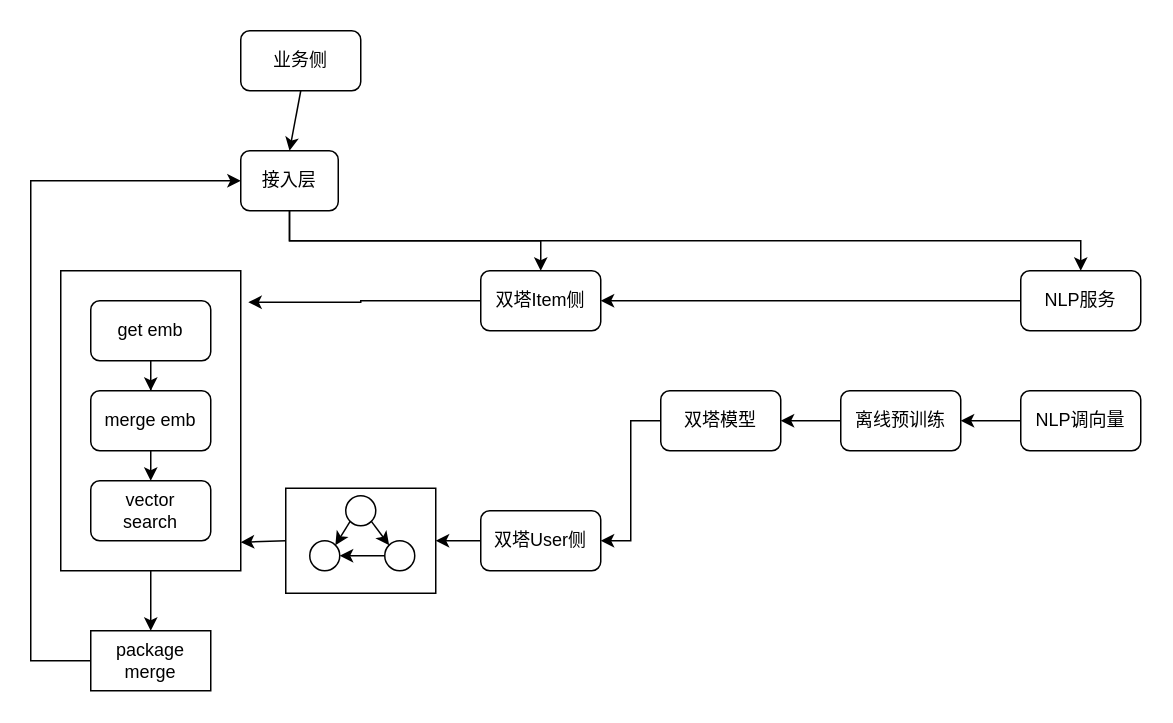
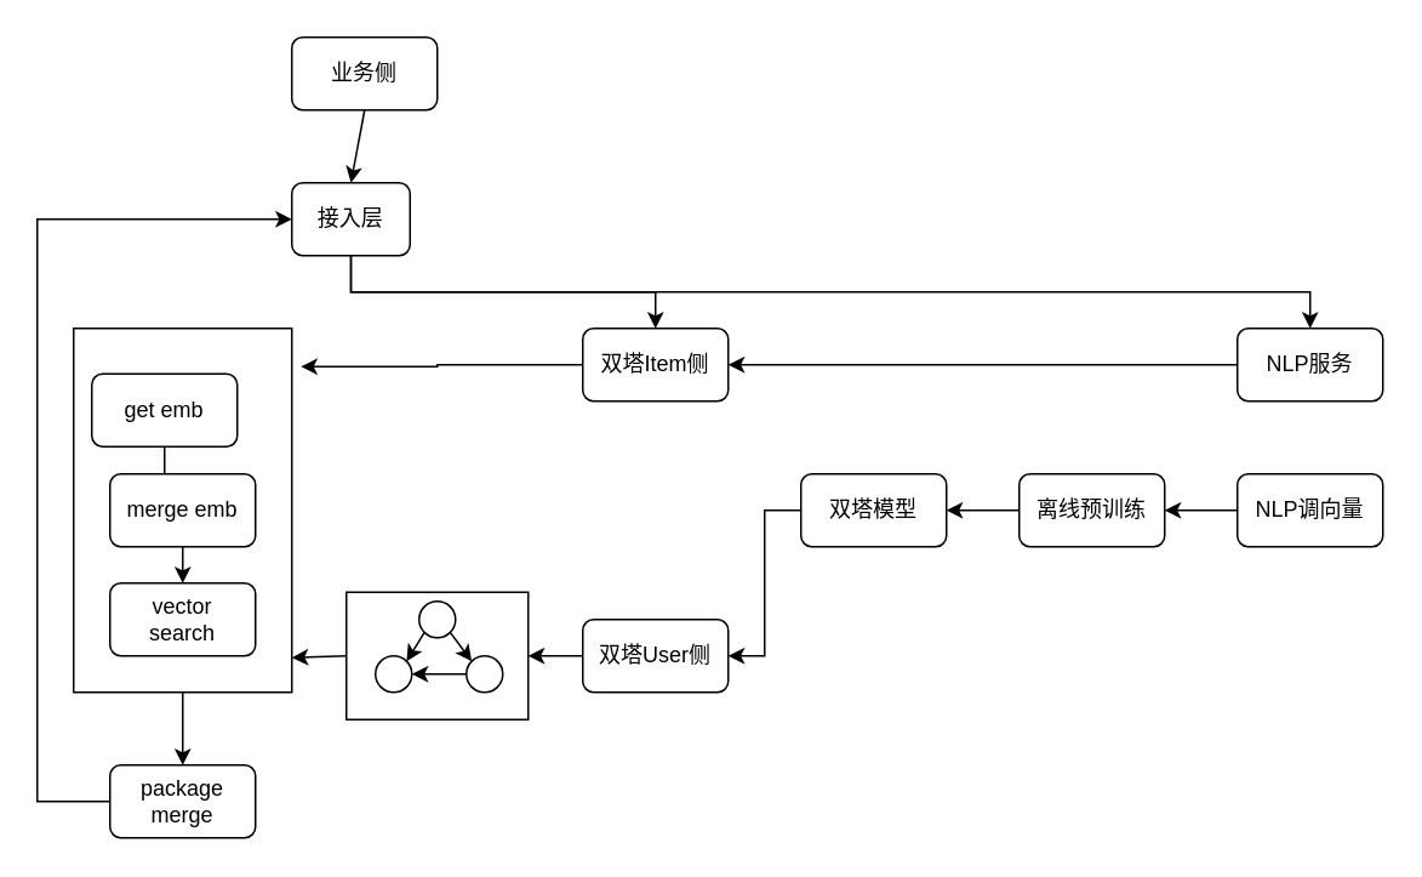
- <mxCell id="22" value="get emb" style="rounded=1;whiteSpace=wrap;html=1;" vertex="1" parent="1"><mxGeometry x="60" y="200" width="80" height="40" as="geometry" /></mxCell>
+ <mxCell id="22" value="get emb" style="rounded=1;whiteSpace=wrap;html=1;" vertex="1" parent="1"><mxGeometry x="50" y="205" width="80" height="40" as="geometry" /></mxCell>
- <mxCell id="35" value="package&lt;br&gt;merge" style="whiteSpace=wrap;html=1;rounded=0;" vertex="1" parent="1"><mxGeometry x="60" y="420" width="80" height="40" as="geometry" /></mxCell>
+ <mxCell id="35" value="package&lt;br&gt;merge" style="rounded=1;whiteSpace=wrap;html=1;" vertex="1" parent="1"><mxGeometry x="60" y="420" width="80" height="40" as="geometry" /></mxCell>
